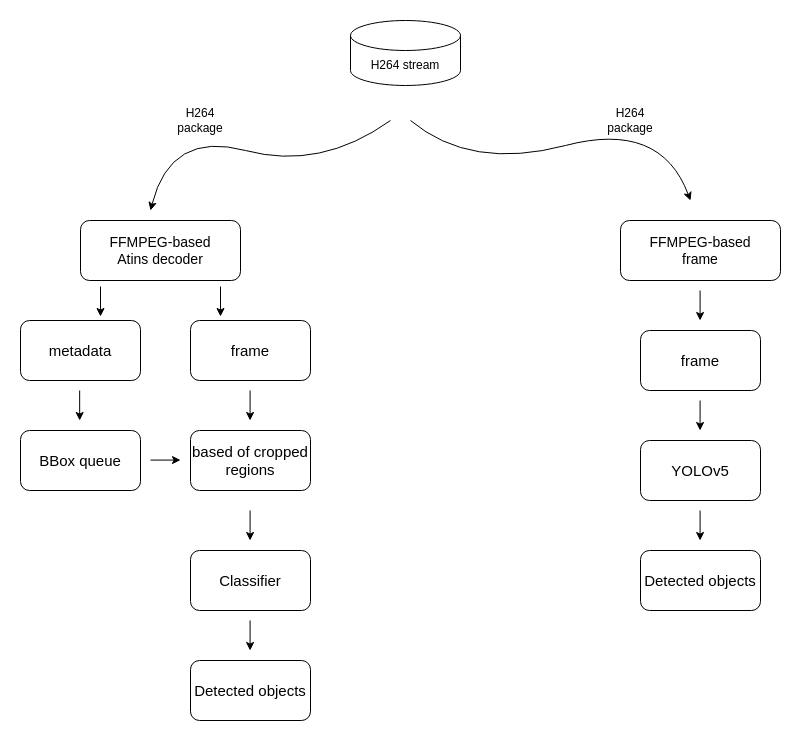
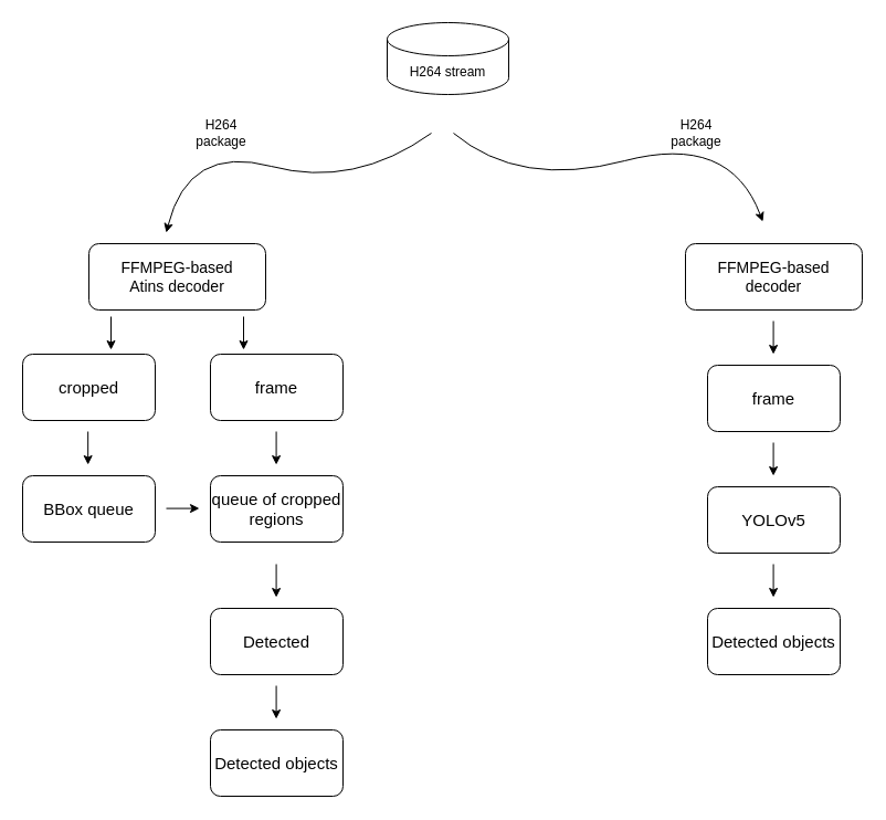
- <mxCell id="8" value="&lt;font style=&quot;font-size: 14px&quot;&gt;FFMPEG-based&lt;br&gt;frame&lt;/font&gt;" style="rounded=1;whiteSpace=wrap;html=1;" vertex="1" parent="1"><mxGeometry x="620" y="220" width="160" height="60" as="geometry" /></mxCell>
+ <mxCell id="8" value="&lt;font style=&quot;font-size: 14px&quot;&gt;FFMPEG-based&lt;br&gt;decoder&lt;/font&gt;" style="rounded=1;whiteSpace=wrap;html=1;" vertex="1" parent="1"><mxGeometry x="620" y="220" width="160" height="60" as="geometry" /></mxCell>
- <mxCell id="9" value="&lt;font style=&quot;font-size: 15px&quot;&gt;metadata&lt;/font&gt;" style="rounded=1;whiteSpace=wrap;html=1;" vertex="1" parent="1"><mxGeometry x="20" y="320" width="120" height="60" as="geometry" /></mxCell>
+ <mxCell id="9" value="&lt;font style=&quot;font-size: 15px&quot;&gt;cropped&lt;/font&gt;" style="rounded=1;whiteSpace=wrap;html=1;" vertex="1" parent="1"><mxGeometry x="20" y="320" width="120" height="60" as="geometry" /></mxCell>
- <mxCell id="12" value="&lt;span style=&quot;font-size: 15px&quot;&gt;based of cropped regions&lt;/span&gt;" style="rounded=1;whiteSpace=wrap;html=1;" vertex="1" parent="1"><mxGeometry x="190" y="430" width="120" height="60" as="geometry" /></mxCell>
+ <mxCell id="12" value="&lt;span style=&quot;font-size: 15px&quot;&gt;queue of cropped regions&lt;/span&gt;" style="rounded=1;whiteSpace=wrap;html=1;" vertex="1" parent="1"><mxGeometry x="190" y="430" width="120" height="60" as="geometry" /></mxCell>
- <mxCell id="13" value="&lt;font style=&quot;font-size: 15px&quot;&gt;Classifier&lt;/font&gt;" style="rounded=1;whiteSpace=wrap;html=1;" vertex="1" parent="1"><mxGeometry x="190" y="550" width="120" height="60" as="geometry" /></mxCell>
+ <mxCell id="13" value="&lt;font style=&quot;font-size: 15px&quot;&gt;Detected&lt;/font&gt;" style="rounded=1;whiteSpace=wrap;html=1;" vertex="1" parent="1"><mxGeometry x="190" y="550" width="120" height="60" as="geometry" /></mxCell>
